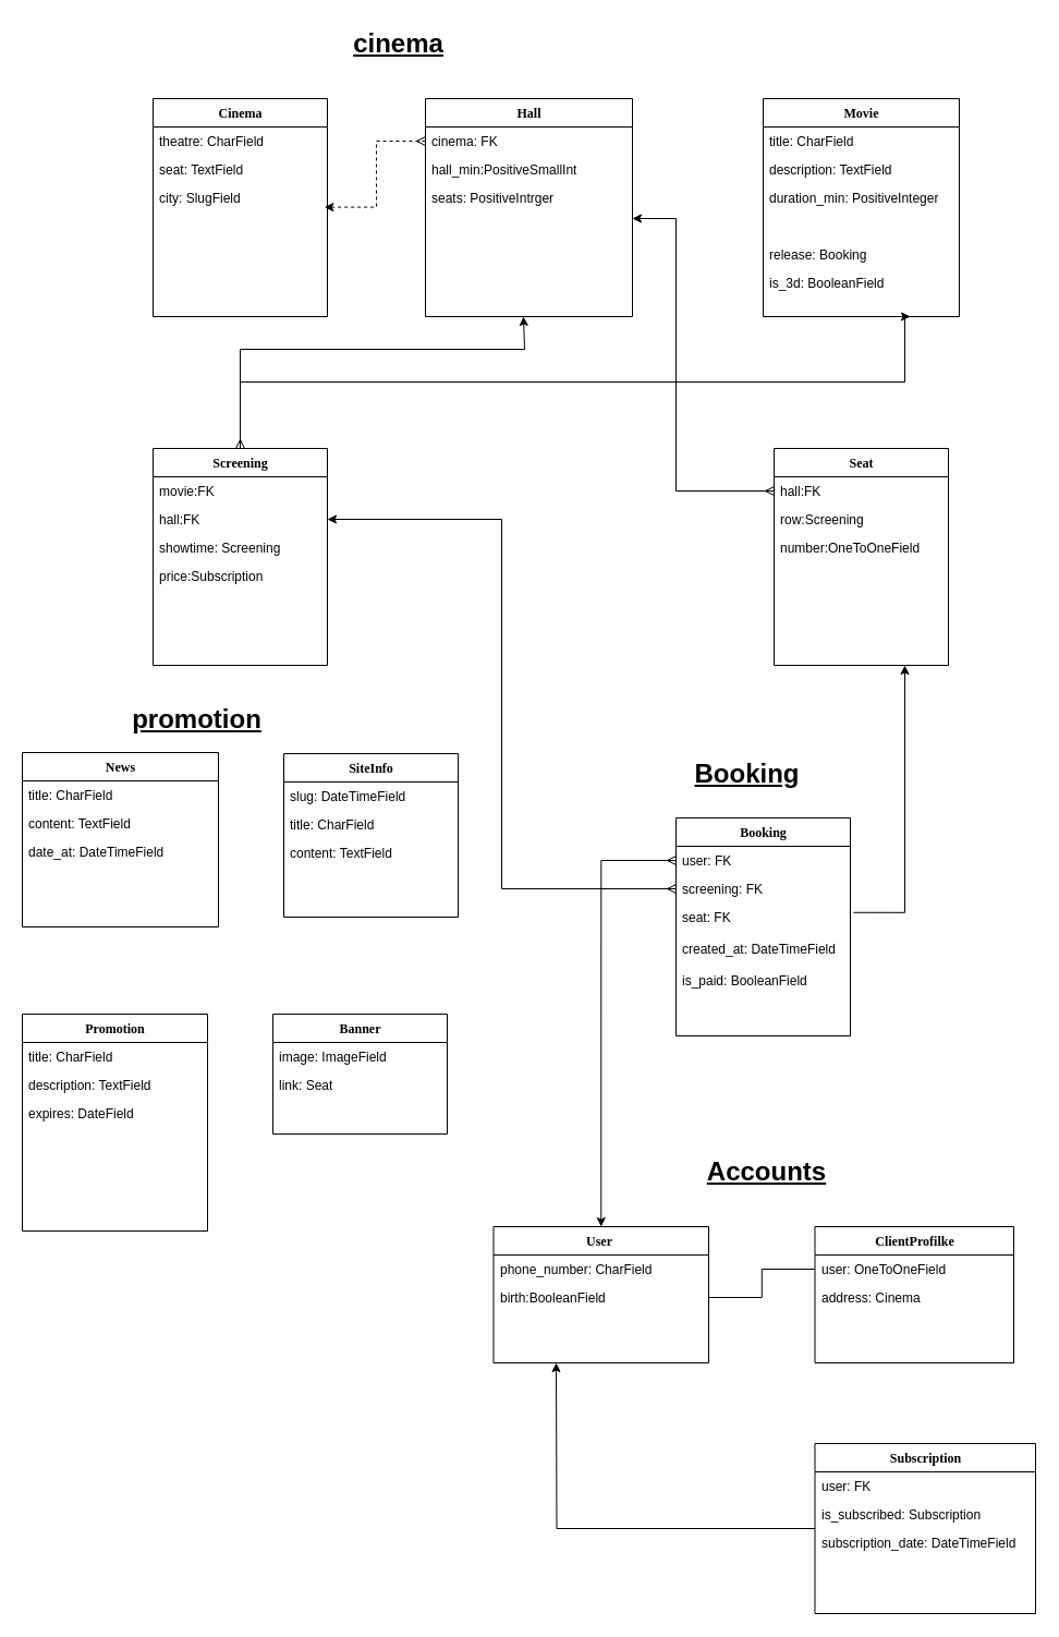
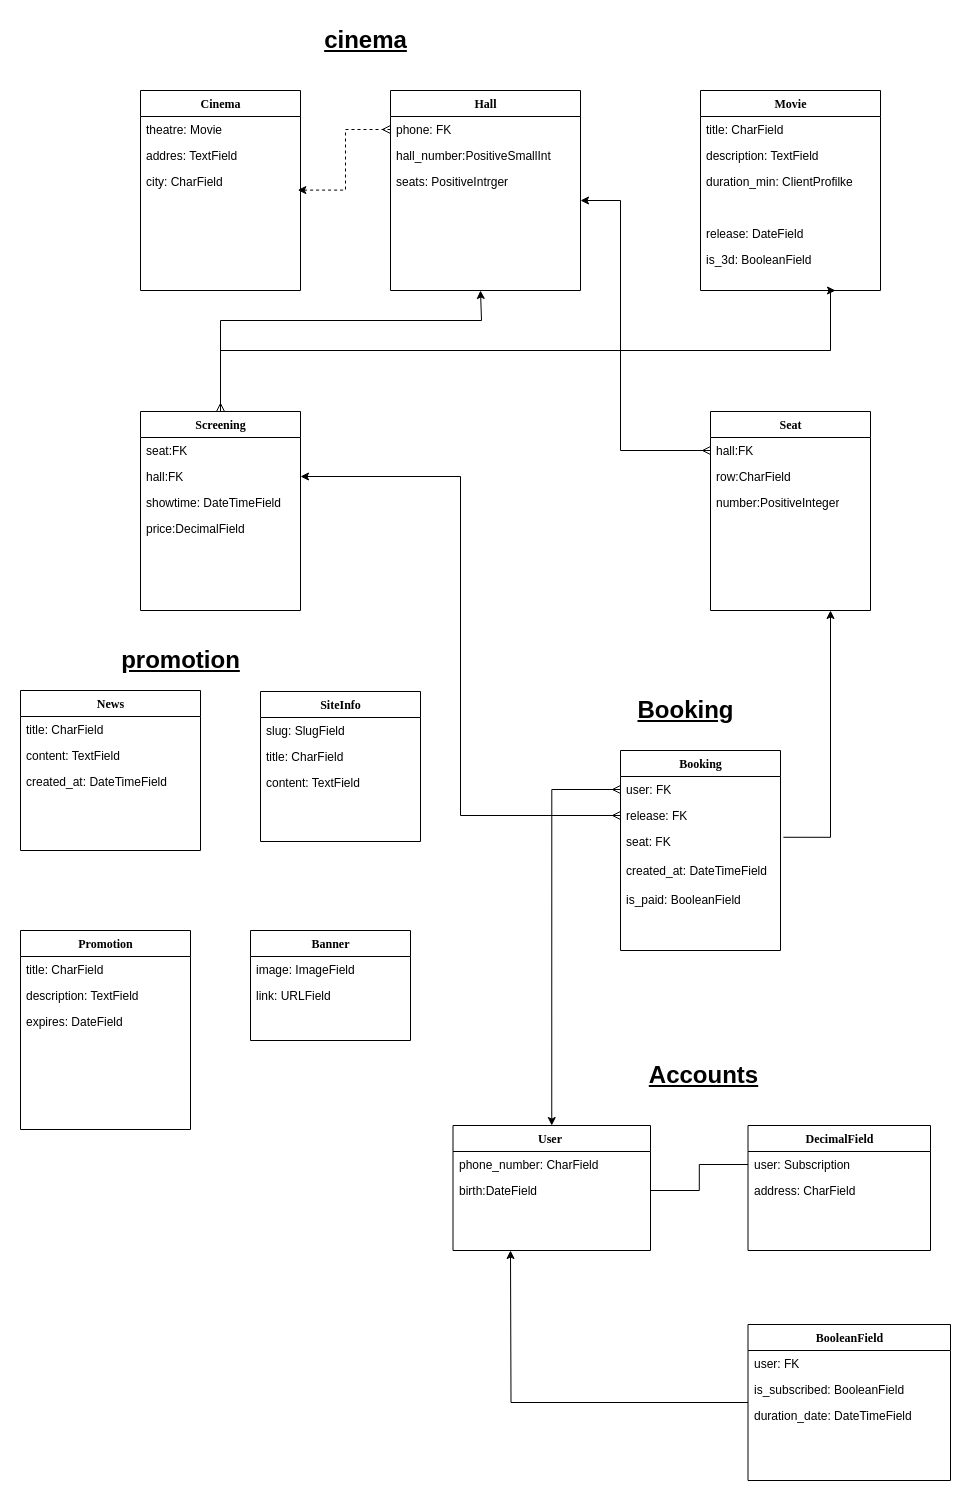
- <mxCell id="3" value="theatre: CharField" style="text;html=1;strokeColor=none;fillColor=none;align=left;verticalAlign=top;spacingLeft=4;spacingRight=4;whiteSpace=wrap;overflow=hidden;rotatable=0;points=[[0,0.5],[1,0.5]];portConstraint=eastwest;" parent="2" vertex="1"><mxGeometry y="26" width="160" height="26" as="geometry" /></mxCell>
+ <mxCell id="3" value="theatre: Movie" style="text;html=1;strokeColor=none;fillColor=none;align=left;verticalAlign=top;spacingLeft=4;spacingRight=4;whiteSpace=wrap;overflow=hidden;rotatable=0;points=[[0,0.5],[1,0.5]];portConstraint=eastwest;" parent="2" vertex="1"><mxGeometry y="26" width="160" height="26" as="geometry" /></mxCell>
- <mxCell id="7" value="cinema: FK" style="text;html=1;strokeColor=none;fillColor=none;align=left;verticalAlign=top;spacingLeft=4;spacingRight=4;whiteSpace=wrap;overflow=hidden;rotatable=0;points=[[0,0.5],[1,0.5]];portConstraint=eastwest;" parent="6" vertex="1"><mxGeometry y="26" width="190" height="26" as="geometry" /></mxCell>
+ <mxCell id="7" value="phone: FK" style="text;html=1;strokeColor=none;fillColor=none;align=left;verticalAlign=top;spacingLeft=4;spacingRight=4;whiteSpace=wrap;overflow=hidden;rotatable=0;points=[[0,0.5],[1,0.5]];portConstraint=eastwest;" parent="6" vertex="1"><mxGeometry y="26" width="190" height="26" as="geometry" /></mxCell>
- <mxCell id="4" value="seat: TextField" style="text;html=1;strokeColor=none;fillColor=none;align=left;verticalAlign=top;spacingLeft=4;spacingRight=4;whiteSpace=wrap;overflow=hidden;rotatable=0;points=[[0,0.5],[1,0.5]];portConstraint=eastwest;" parent="2" vertex="1"><mxGeometry y="52" width="160" height="26" as="geometry" /></mxCell>
+ <mxCell id="4" value="addres: TextField" style="text;html=1;strokeColor=none;fillColor=none;align=left;verticalAlign=top;spacingLeft=4;spacingRight=4;whiteSpace=wrap;overflow=hidden;rotatable=0;points=[[0,0.5],[1,0.5]];portConstraint=eastwest;" parent="2" vertex="1"><mxGeometry y="52" width="160" height="26" as="geometry" /></mxCell>
- <mxCell id="8" value="hall_min:PositiveSmallInt" style="text;html=1;strokeColor=none;fillColor=none;align=left;verticalAlign=top;spacingLeft=4;spacingRight=4;whiteSpace=wrap;overflow=hidden;rotatable=0;points=[[0,0.5],[1,0.5]];portConstraint=eastwest;" parent="6" vertex="1"><mxGeometry y="52" width="190" height="26" as="geometry" /></mxCell>
+ <mxCell id="8" value="hall_number:PositiveSmallInt" style="text;html=1;strokeColor=none;fillColor=none;align=left;verticalAlign=top;spacingLeft=4;spacingRight=4;whiteSpace=wrap;overflow=hidden;rotatable=0;points=[[0,0.5],[1,0.5]];portConstraint=eastwest;" parent="6" vertex="1"><mxGeometry y="52" width="190" height="26" as="geometry" /></mxCell>
- <mxCell id="5" value="city: SlugField" style="text;html=1;strokeColor=none;fillColor=none;align=left;verticalAlign=top;spacingLeft=4;spacingRight=4;whiteSpace=wrap;overflow=hidden;rotatable=0;points=[[0,0.5],[1,0.5]];portConstraint=eastwest;" parent="2" vertex="1"><mxGeometry y="78" width="160" height="26" as="geometry" /></mxCell>
+ <mxCell id="5" value="city: CharField" style="text;html=1;strokeColor=none;fillColor=none;align=left;verticalAlign=top;spacingLeft=4;spacingRight=4;whiteSpace=wrap;overflow=hidden;rotatable=0;points=[[0,0.5],[1,0.5]];portConstraint=eastwest;" parent="2" vertex="1"><mxGeometry y="78" width="160" height="26" as="geometry" /></mxCell>
- <mxCell id="13" value="duration_min: PositiveInteger&lt;div&gt;&lt;br&gt;&lt;/div&gt;&lt;div&gt;&lt;br&gt;&lt;/div&gt;" style="text;html=1;strokeColor=none;fillColor=none;align=left;verticalAlign=top;spacingLeft=4;spacingRight=4;whiteSpace=wrap;overflow=hidden;rotatable=0;points=[[0,0.5],[1,0.5]];portConstraint=eastwest;" parent="10" vertex="1"><mxGeometry y="78" width="180" height="52" as="geometry" /></mxCell>
+ <mxCell id="13" value="duration_min: ClientProfilke&lt;div&gt;&lt;br&gt;&lt;/div&gt;&lt;div&gt;&lt;br&gt;&lt;/div&gt;" style="text;html=1;strokeColor=none;fillColor=none;align=left;verticalAlign=top;spacingLeft=4;spacingRight=4;whiteSpace=wrap;overflow=hidden;rotatable=0;points=[[0,0.5],[1,0.5]];portConstraint=eastwest;" parent="10" vertex="1"><mxGeometry y="78" width="180" height="52" as="geometry" /></mxCell>
- <mxCell id="14" value="release: Booking" style="text;html=1;strokeColor=none;fillColor=none;align=left;verticalAlign=top;spacingLeft=4;spacingRight=4;whiteSpace=wrap;overflow=hidden;rotatable=0;points=[[0,0.5],[1,0.5]];portConstraint=eastwest;" parent="10" vertex="1"><mxGeometry y="130" width="180" height="26" as="geometry" /></mxCell>
+ <mxCell id="14" value="release: DateField" style="text;html=1;strokeColor=none;fillColor=none;align=left;verticalAlign=top;spacingLeft=4;spacingRight=4;whiteSpace=wrap;overflow=hidden;rotatable=0;points=[[0,0.5],[1,0.5]];portConstraint=eastwest;" parent="10" vertex="1"><mxGeometry y="130" width="180" height="26" as="geometry" /></mxCell>
- <mxCell id="19" value="movie:FK" style="text;html=1;strokeColor=none;fillColor=none;align=left;verticalAlign=top;spacingLeft=4;spacingRight=4;whiteSpace=wrap;overflow=hidden;rotatable=0;points=[[0,0.5],[1,0.5]];portConstraint=eastwest;" parent="18" vertex="1"><mxGeometry y="26" width="160" height="26" as="geometry" /></mxCell>
+ <mxCell id="19" value="seat:FK" style="text;html=1;strokeColor=none;fillColor=none;align=left;verticalAlign=top;spacingLeft=4;spacingRight=4;whiteSpace=wrap;overflow=hidden;rotatable=0;points=[[0,0.5],[1,0.5]];portConstraint=eastwest;" parent="18" vertex="1"><mxGeometry y="26" width="160" height="26" as="geometry" /></mxCell>
- <mxCell id="26" value="row:Screening" style="text;html=1;strokeColor=none;fillColor=none;align=left;verticalAlign=top;spacingLeft=4;spacingRight=4;whiteSpace=wrap;overflow=hidden;rotatable=0;points=[[0,0.5],[1,0.5]];portConstraint=eastwest;" parent="24" vertex="1"><mxGeometry y="52" width="160" height="26" as="geometry" /></mxCell>
+ <mxCell id="26" value="row:CharField" style="text;html=1;strokeColor=none;fillColor=none;align=left;verticalAlign=top;spacingLeft=4;spacingRight=4;whiteSpace=wrap;overflow=hidden;rotatable=0;points=[[0,0.5],[1,0.5]];portConstraint=eastwest;" parent="24" vertex="1"><mxGeometry y="52" width="160" height="26" as="geometry" /></mxCell>
- <mxCell id="21" value="showtime: Screening" style="text;html=1;strokeColor=none;fillColor=none;align=left;verticalAlign=top;spacingLeft=4;spacingRight=4;whiteSpace=wrap;overflow=hidden;rotatable=0;points=[[0,0.5],[1,0.5]];portConstraint=eastwest;" parent="18" vertex="1"><mxGeometry y="78" width="160" height="26" as="geometry" /></mxCell>
+ <mxCell id="21" value="showtime: DateTimeField" style="text;html=1;strokeColor=none;fillColor=none;align=left;verticalAlign=top;spacingLeft=4;spacingRight=4;whiteSpace=wrap;overflow=hidden;rotatable=0;points=[[0,0.5],[1,0.5]];portConstraint=eastwest;" parent="18" vertex="1"><mxGeometry y="78" width="160" height="26" as="geometry" /></mxCell>
- <mxCell id="27" value="number:OneToOneField" style="text;html=1;strokeColor=none;fillColor=none;align=left;verticalAlign=top;spacingLeft=4;spacingRight=4;whiteSpace=wrap;overflow=hidden;rotatable=0;points=[[0,0.5],[1,0.5]];portConstraint=eastwest;" parent="24" vertex="1"><mxGeometry y="78" width="160" height="26" as="geometry" /></mxCell>
+ <mxCell id="27" value="number:PositiveInteger" style="text;html=1;strokeColor=none;fillColor=none;align=left;verticalAlign=top;spacingLeft=4;spacingRight=4;whiteSpace=wrap;overflow=hidden;rotatable=0;points=[[0,0.5],[1,0.5]];portConstraint=eastwest;" parent="24" vertex="1"><mxGeometry y="78" width="160" height="26" as="geometry" /></mxCell>
- <mxCell id="22" value="price:Subscription" style="text;html=1;strokeColor=none;fillColor=none;align=left;verticalAlign=top;spacingLeft=4;spacingRight=4;whiteSpace=wrap;overflow=hidden;rotatable=0;points=[[0,0.5],[1,0.5]];portConstraint=eastwest;" parent="18" vertex="1"><mxGeometry y="104" width="160" height="26" as="geometry" /></mxCell>
+ <mxCell id="22" value="price:DecimalField" style="text;html=1;strokeColor=none;fillColor=none;align=left;verticalAlign=top;spacingLeft=4;spacingRight=4;whiteSpace=wrap;overflow=hidden;rotatable=0;points=[[0,0.5],[1,0.5]];portConstraint=eastwest;" parent="18" vertex="1"><mxGeometry y="104" width="160" height="26" as="geometry" /></mxCell>
- <mxCell id="40" value="slug: DateTimeField" style="text;html=1;strokeColor=none;fillColor=none;align=left;verticalAlign=top;spacingLeft=4;spacingRight=4;whiteSpace=wrap;overflow=hidden;rotatable=0;points=[[0,0.5],[1,0.5]];portConstraint=eastwest;" vertex="1" parent="39"><mxGeometry y="26" width="160" height="26" as="geometry" /></mxCell>
+ <mxCell id="40" value="slug: SlugField" style="text;html=1;strokeColor=none;fillColor=none;align=left;verticalAlign=top;spacingLeft=4;spacingRight=4;whiteSpace=wrap;overflow=hidden;rotatable=0;points=[[0,0.5],[1,0.5]];portConstraint=eastwest;" vertex="1" parent="39"><mxGeometry y="26" width="160" height="26" as="geometry" /></mxCell>
- <mxCell id="32" value="date_at: DateTimeField" style="text;html=1;strokeColor=none;fillColor=none;align=left;verticalAlign=top;spacingLeft=4;spacingRight=4;whiteSpace=wrap;overflow=hidden;rotatable=0;points=[[0,0.5],[1,0.5]];portConstraint=eastwest;" vertex="1" parent="29"><mxGeometry y="78" width="180" height="26" as="geometry" /></mxCell>
+ <mxCell id="32" value="created_at: DateTimeField" style="text;html=1;strokeColor=none;fillColor=none;align=left;verticalAlign=top;spacingLeft=4;spacingRight=4;whiteSpace=wrap;overflow=hidden;rotatable=0;points=[[0,0.5],[1,0.5]];portConstraint=eastwest;" vertex="1" parent="29"><mxGeometry y="78" width="180" height="26" as="geometry" /></mxCell>
- <mxCell id="49" value="screening: FK" style="text;html=1;strokeColor=none;fillColor=none;align=left;verticalAlign=top;spacingLeft=4;spacingRight=4;whiteSpace=wrap;overflow=hidden;rotatable=0;points=[[0,0.5],[1,0.5]];portConstraint=eastwest;" vertex="1" parent="47"><mxGeometry y="52" width="160" height="26" as="geometry" /></mxCell>
+ <mxCell id="49" value="release: FK" style="text;html=1;strokeColor=none;fillColor=none;align=left;verticalAlign=top;spacingLeft=4;spacingRight=4;whiteSpace=wrap;overflow=hidden;rotatable=0;points=[[0,0.5],[1,0.5]];portConstraint=eastwest;" vertex="1" parent="47"><mxGeometry y="52" width="160" height="26" as="geometry" /></mxCell>
- <mxCell id="45" value="link: Seat" style="text;html=1;strokeColor=none;fillColor=none;align=left;verticalAlign=top;spacingLeft=4;spacingRight=4;whiteSpace=wrap;overflow=hidden;rotatable=0;points=[[0,0.5],[1,0.5]];portConstraint=eastwest;" vertex="1" parent="43"><mxGeometry y="52" width="160" height="26" as="geometry" /></mxCell>
+ <mxCell id="45" value="link: URLField" style="text;html=1;strokeColor=none;fillColor=none;align=left;verticalAlign=top;spacingLeft=4;spacingRight=4;whiteSpace=wrap;overflow=hidden;rotatable=0;points=[[0,0.5],[1,0.5]];portConstraint=eastwest;" vertex="1" parent="43"><mxGeometry y="52" width="160" height="26" as="geometry" /></mxCell>
- <mxCell id="55" value="ClientProfilke" style="swimlane;html=1;fontStyle=1;align=center;verticalAlign=top;childLayout=stackLayout;horizontal=1;startSize=26;horizontalStack=0;resizeParent=1;resizeLast=0;collapsible=1;marginBottom=0;swimlaneFillColor=#ffffff;rounded=0;shadow=0;comic=0;labelBackgroundColor=none;strokeWidth=1;fillColor=none;fontFamily=Verdana;fontSize=12" vertex="1" parent="1"><mxGeometry x="747.5" y="1125" width="182.5" height="125" as="geometry"><mxRectangle x="400" y="401" width="70" height="30" as="alternateBounds" /></mxGeometry></mxCell>
+ <mxCell id="55" value="DecimalField" style="swimlane;html=1;fontStyle=1;align=center;verticalAlign=top;childLayout=stackLayout;horizontal=1;startSize=26;horizontalStack=0;resizeParent=1;resizeLast=0;collapsible=1;marginBottom=0;swimlaneFillColor=#ffffff;rounded=0;shadow=0;comic=0;labelBackgroundColor=none;strokeWidth=1;fillColor=none;fontFamily=Verdana;fontSize=12" vertex="1" parent="1"><mxGeometry x="747.5" y="1125" width="182.5" height="125" as="geometry"><mxRectangle x="400" y="401" width="70" height="30" as="alternateBounds" /></mxGeometry></mxCell>
- <mxCell id="56" value="user: OneToOneField" style="text;html=1;strokeColor=none;fillColor=none;align=left;verticalAlign=top;spacingLeft=4;spacingRight=4;whiteSpace=wrap;overflow=hidden;rotatable=0;points=[[0,0.5],[1,0.5]];portConstraint=eastwest;" vertex="1" parent="55"><mxGeometry y="26" width="182.5" height="26" as="geometry" /></mxCell>
+ <mxCell id="56" value="user: Subscription" style="text;html=1;strokeColor=none;fillColor=none;align=left;verticalAlign=top;spacingLeft=4;spacingRight=4;whiteSpace=wrap;overflow=hidden;rotatable=0;points=[[0,0.5],[1,0.5]];portConstraint=eastwest;" vertex="1" parent="55"><mxGeometry y="26" width="182.5" height="26" as="geometry" /></mxCell>
- <mxCell id="54" value="birth:BooleanField" style="text;html=1;strokeColor=none;fillColor=none;align=left;verticalAlign=top;spacingLeft=4;spacingRight=4;whiteSpace=wrap;overflow=hidden;rotatable=0;points=[[0,0.5],[1,0.5]];portConstraint=eastwest;" vertex="1" parent="52"><mxGeometry y="52" width="197.5" height="26" as="geometry" /></mxCell>
+ <mxCell id="54" value="birth:DateField" style="text;html=1;strokeColor=none;fillColor=none;align=left;verticalAlign=top;spacingLeft=4;spacingRight=4;whiteSpace=wrap;overflow=hidden;rotatable=0;points=[[0,0.5],[1,0.5]];portConstraint=eastwest;" vertex="1" parent="52"><mxGeometry y="52" width="197.5" height="26" as="geometry" /></mxCell>
- <mxCell id="57" value="address: Cinema" style="text;html=1;strokeColor=none;fillColor=none;align=left;verticalAlign=top;spacingLeft=4;spacingRight=4;whiteSpace=wrap;overflow=hidden;rotatable=0;points=[[0,0.5],[1,0.5]];portConstraint=eastwest;" vertex="1" parent="55"><mxGeometry y="52" width="182.5" height="26" as="geometry" /></mxCell>
+ <mxCell id="57" value="address: CharField" style="text;html=1;strokeColor=none;fillColor=none;align=left;verticalAlign=top;spacingLeft=4;spacingRight=4;whiteSpace=wrap;overflow=hidden;rotatable=0;points=[[0,0.5],[1,0.5]];portConstraint=eastwest;" vertex="1" parent="55"><mxGeometry y="52" width="182.5" height="26" as="geometry" /></mxCell>
- <mxCell id="59" value="Subscription" style="swimlane;html=1;fontStyle=1;align=center;verticalAlign=top;childLayout=stackLayout;horizontal=1;startSize=26;horizontalStack=0;resizeParent=1;resizeLast=0;collapsible=1;marginBottom=0;swimlaneFillColor=#ffffff;rounded=0;shadow=0;comic=0;labelBackgroundColor=none;strokeWidth=1;fillColor=none;fontFamily=Verdana;fontSize=12" vertex="1" parent="1"><mxGeometry x="747.5" y="1324" width="202.5" height="156" as="geometry"><mxRectangle x="400" y="401" width="70" height="30" as="alternateBounds" /></mxGeometry></mxCell>
+ <mxCell id="59" value="BooleanField" style="swimlane;html=1;fontStyle=1;align=center;verticalAlign=top;childLayout=stackLayout;horizontal=1;startSize=26;horizontalStack=0;resizeParent=1;resizeLast=0;collapsible=1;marginBottom=0;swimlaneFillColor=#ffffff;rounded=0;shadow=0;comic=0;labelBackgroundColor=none;strokeWidth=1;fillColor=none;fontFamily=Verdana;fontSize=12" vertex="1" parent="1"><mxGeometry x="747.5" y="1324" width="202.5" height="156" as="geometry"><mxRectangle x="400" y="401" width="70" height="30" as="alternateBounds" /></mxGeometry></mxCell>
- <mxCell id="61" value="is_subscribed: Subscription" style="text;html=1;strokeColor=none;fillColor=none;align=left;verticalAlign=top;spacingLeft=4;spacingRight=4;whiteSpace=wrap;overflow=hidden;rotatable=0;points=[[0,0.5],[1,0.5]];portConstraint=eastwest;" vertex="1" parent="59"><mxGeometry y="52" width="202.5" height="26" as="geometry" /></mxCell>
+ <mxCell id="61" value="is_subscribed: BooleanField" style="text;html=1;strokeColor=none;fillColor=none;align=left;verticalAlign=top;spacingLeft=4;spacingRight=4;whiteSpace=wrap;overflow=hidden;rotatable=0;points=[[0,0.5],[1,0.5]];portConstraint=eastwest;" vertex="1" parent="59"><mxGeometry y="52" width="202.5" height="26" as="geometry" /></mxCell>
- <mxCell id="62" value="subscription_date: DateTimeField" style="text;html=1;strokeColor=none;fillColor=none;align=left;verticalAlign=top;spacingLeft=4;spacingRight=4;whiteSpace=wrap;overflow=hidden;rotatable=0;points=[[0,0.5],[1,0.5]];portConstraint=eastwest;" vertex="1" parent="59"><mxGeometry y="78" width="202.5" height="26" as="geometry" /></mxCell>
+ <mxCell id="62" value="duration_date: DateTimeField" style="text;html=1;strokeColor=none;fillColor=none;align=left;verticalAlign=top;spacingLeft=4;spacingRight=4;whiteSpace=wrap;overflow=hidden;rotatable=0;points=[[0,0.5],[1,0.5]];portConstraint=eastwest;" vertex="1" parent="59"><mxGeometry y="78" width="202.5" height="26" as="geometry" /></mxCell>
